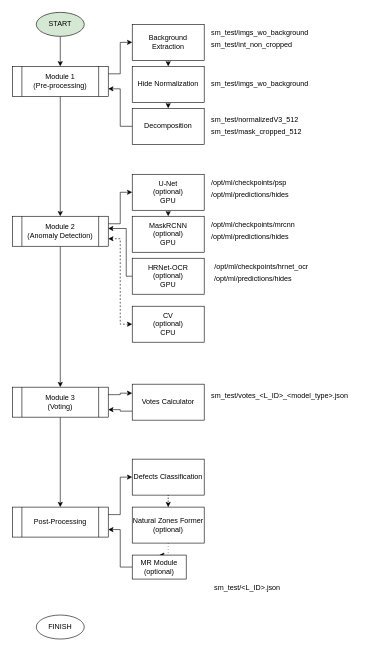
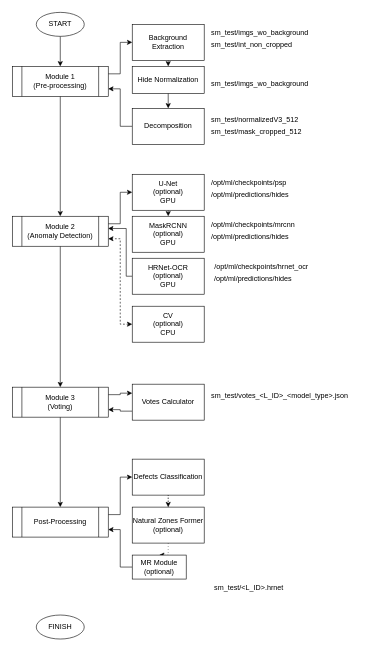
- <mxCell id="33" value="START" style="ellipse;whiteSpace=wrap;html=1;fillColor=#d5e8d4;" parent="1" vertex="1"><mxGeometry x="60" y="20" width="80" height="40" as="geometry" /></mxCell>
+ <mxCell id="33" value="START" style="ellipse;whiteSpace=wrap;html=1;" parent="1" vertex="1"><mxGeometry x="60" y="20" width="80" height="40" as="geometry" /></mxCell>
- <mxCell id="8" value="Hide Normalization" style="rounded=0;whiteSpace=wrap;html=1;" parent="1" vertex="1"><mxGeometry x="220" y="110" width="120" height="60" as="geometry" /></mxCell>
+ <mxCell id="8" value="Hide Normalization" style="rounded=0;whiteSpace=wrap;html=1;" parent="1" vertex="1"><mxGeometry x="220" y="110" width="120" height="45" as="geometry" /></mxCell>
- <mxCell id="47" value="sm_test/&amp;lt;L_ID&amp;gt;.json" style="text;whiteSpace=wrap;html=1;" parent="1" vertex="1"><mxGeometry x="355" y="965" width="240" height="30" as="geometry" /></mxCell>
+ <mxCell id="47" value="sm_test/&amp;lt;L_ID&amp;gt;.hrnet" style="text;whiteSpace=wrap;html=1;" parent="1" vertex="1"><mxGeometry x="355" y="965" width="240" height="30" as="geometry" /></mxCell>
